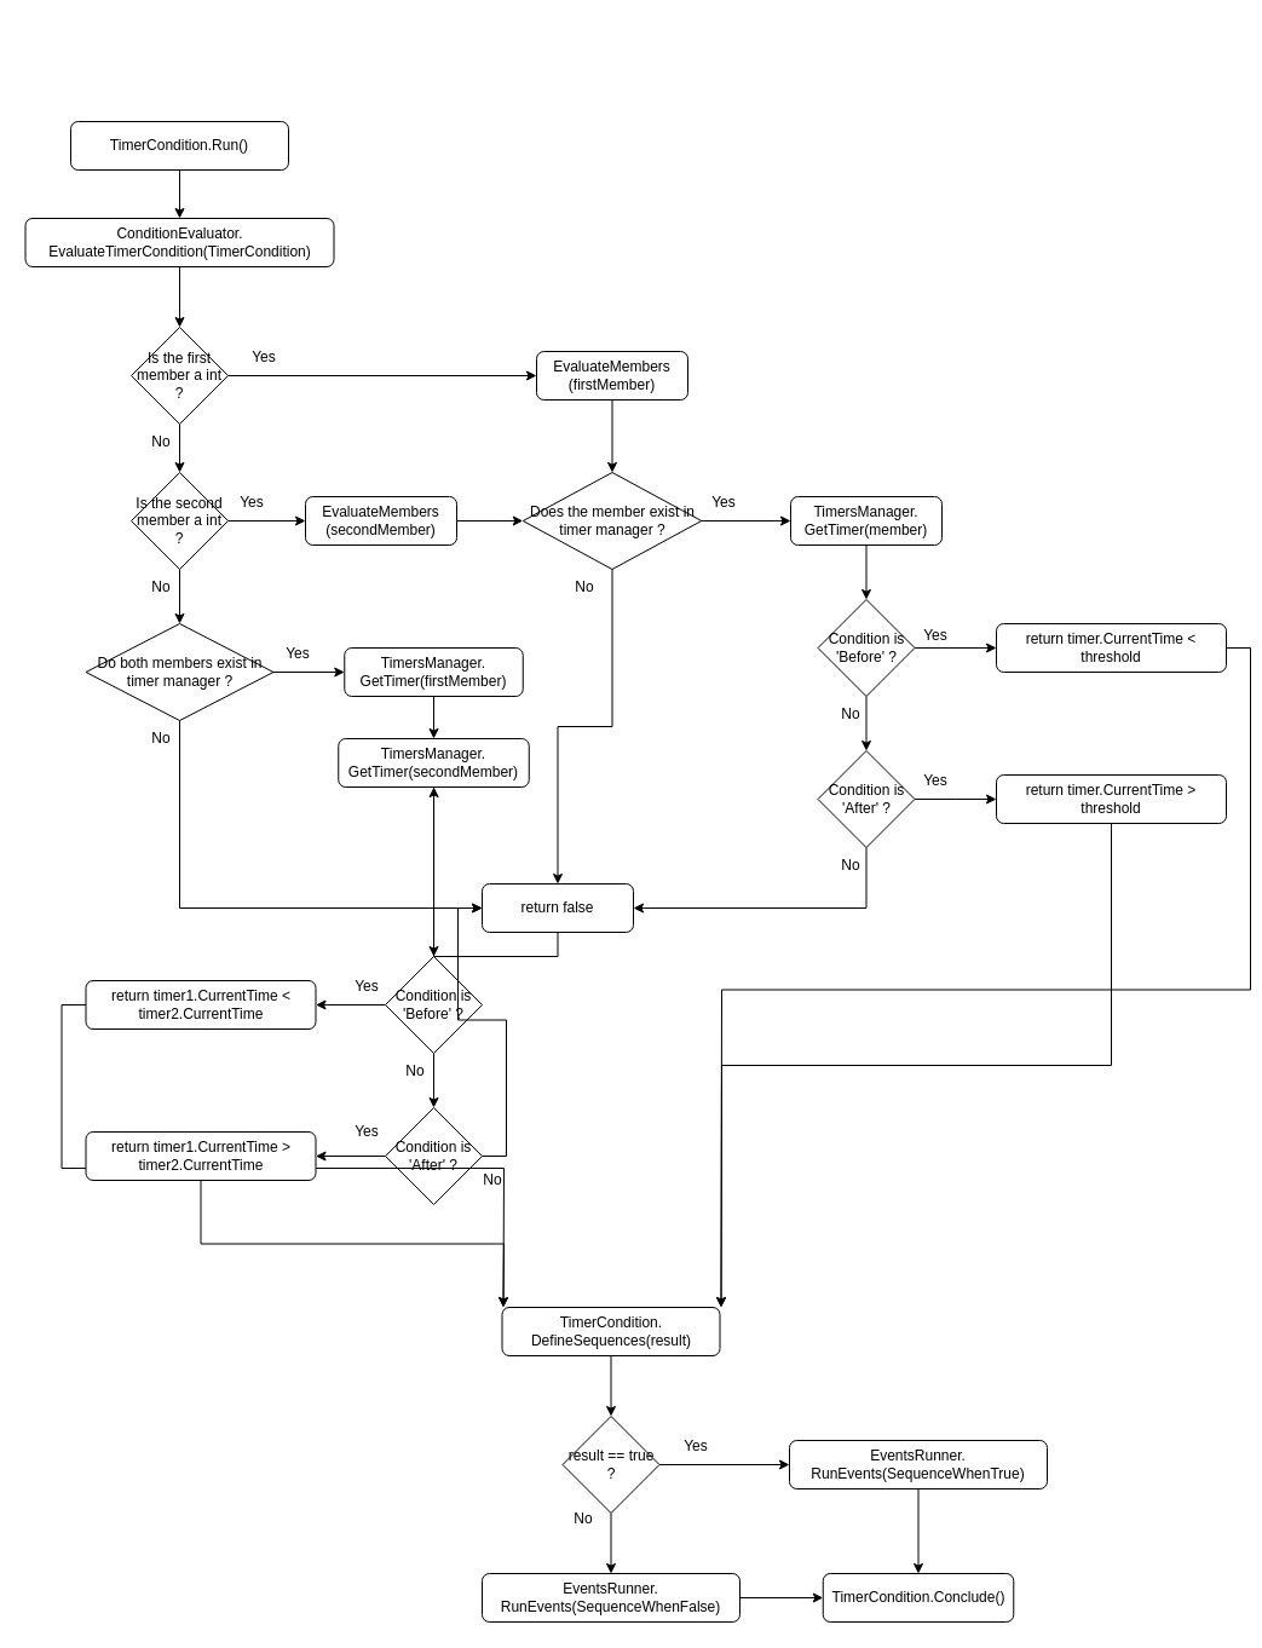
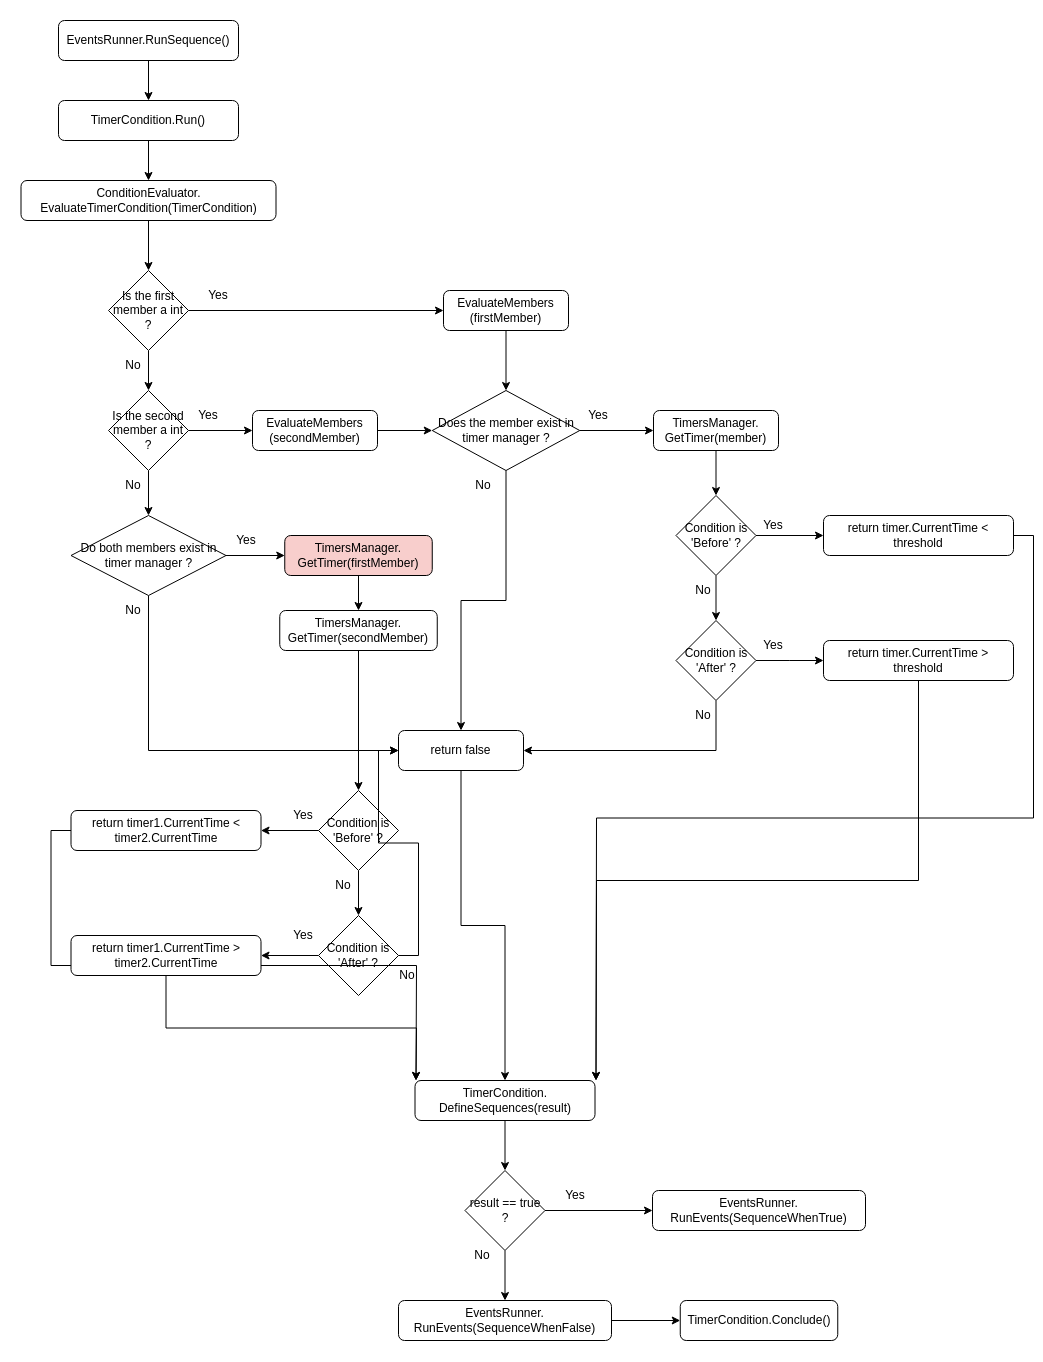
+ <mxCell id="3" value="EventsRunner.RunSequence()" style="rounded=1;whiteSpace=wrap;html=1;" vertex="1" parent="1"><mxGeometry x="58" y="20" width="180" height="40" as="geometry" /></mxCell>
+ <mxCell id="2" style="edgeStyle=orthogonalEdgeStyle;rounded=0;orthogonalLoop=1;jettySize=auto;html=1;exitX=0.5;exitY=1;exitDx=0;exitDy=0;entryX=0.5;entryY=0;entryDx=0;entryDy=0;" edge="1" parent="1" source="3" target="5"><mxGeometry relative="1" as="geometry" /></mxCell>
- <mxCell id="46" value="TimersManager.&lt;div&gt;GetTimer(firstMember)&lt;/div&gt;" style="rounded=1;whiteSpace=wrap;html=1;" vertex="1" parent="1"><mxGeometry x="284.25" y="535" width="147.5" height="40" as="geometry" /></mxCell>
+ <mxCell id="46" value="TimersManager.&lt;div&gt;GetTimer(firstMember)&lt;/div&gt;" style="rounded=1;whiteSpace=wrap;html=1;fillColor=#f8cecc;" vertex="1" parent="1"><mxGeometry x="284.25" y="535" width="147.5" height="40" as="geometry" /></mxCell>
- <mxCell id="21" style="edgeStyle=orthogonalEdgeStyle;rounded=0;orthogonalLoop=1;jettySize=auto;html=1;exitX=0.5;exitY=1;exitDx=0;exitDy=0;" edge="1" parent="1" source="22" target="48"><mxGeometry relative="1" as="geometry"><mxPoint x="505.5" y="1060" as="targetPoint" /></mxGeometry></mxCell>
+ <mxCell id="21" style="edgeStyle=orthogonalEdgeStyle;rounded=0;orthogonalLoop=1;jettySize=auto;html=1;exitX=0.5;exitY=1;exitDx=0;exitDy=0;entryX=0.5;entryY=0;entryDx=0;entryDy=0;" edge="1" parent="1" source="22" target="69"><mxGeometry relative="1" as="geometry"><mxPoint x="505.5" y="1060" as="targetPoint" /></mxGeometry></mxCell>
- <mxCell id="73" style="edgeStyle=orthogonalEdgeStyle;rounded=0;orthogonalLoop=1;jettySize=auto;html=1;exitX=0.5;exitY=1;exitDx=0;exitDy=0;entryX=0.5;entryY=0;entryDx=0;entryDy=0;" edge="1" parent="1" source="74" target="79"><mxGeometry relative="1" as="geometry" /></mxCell>
